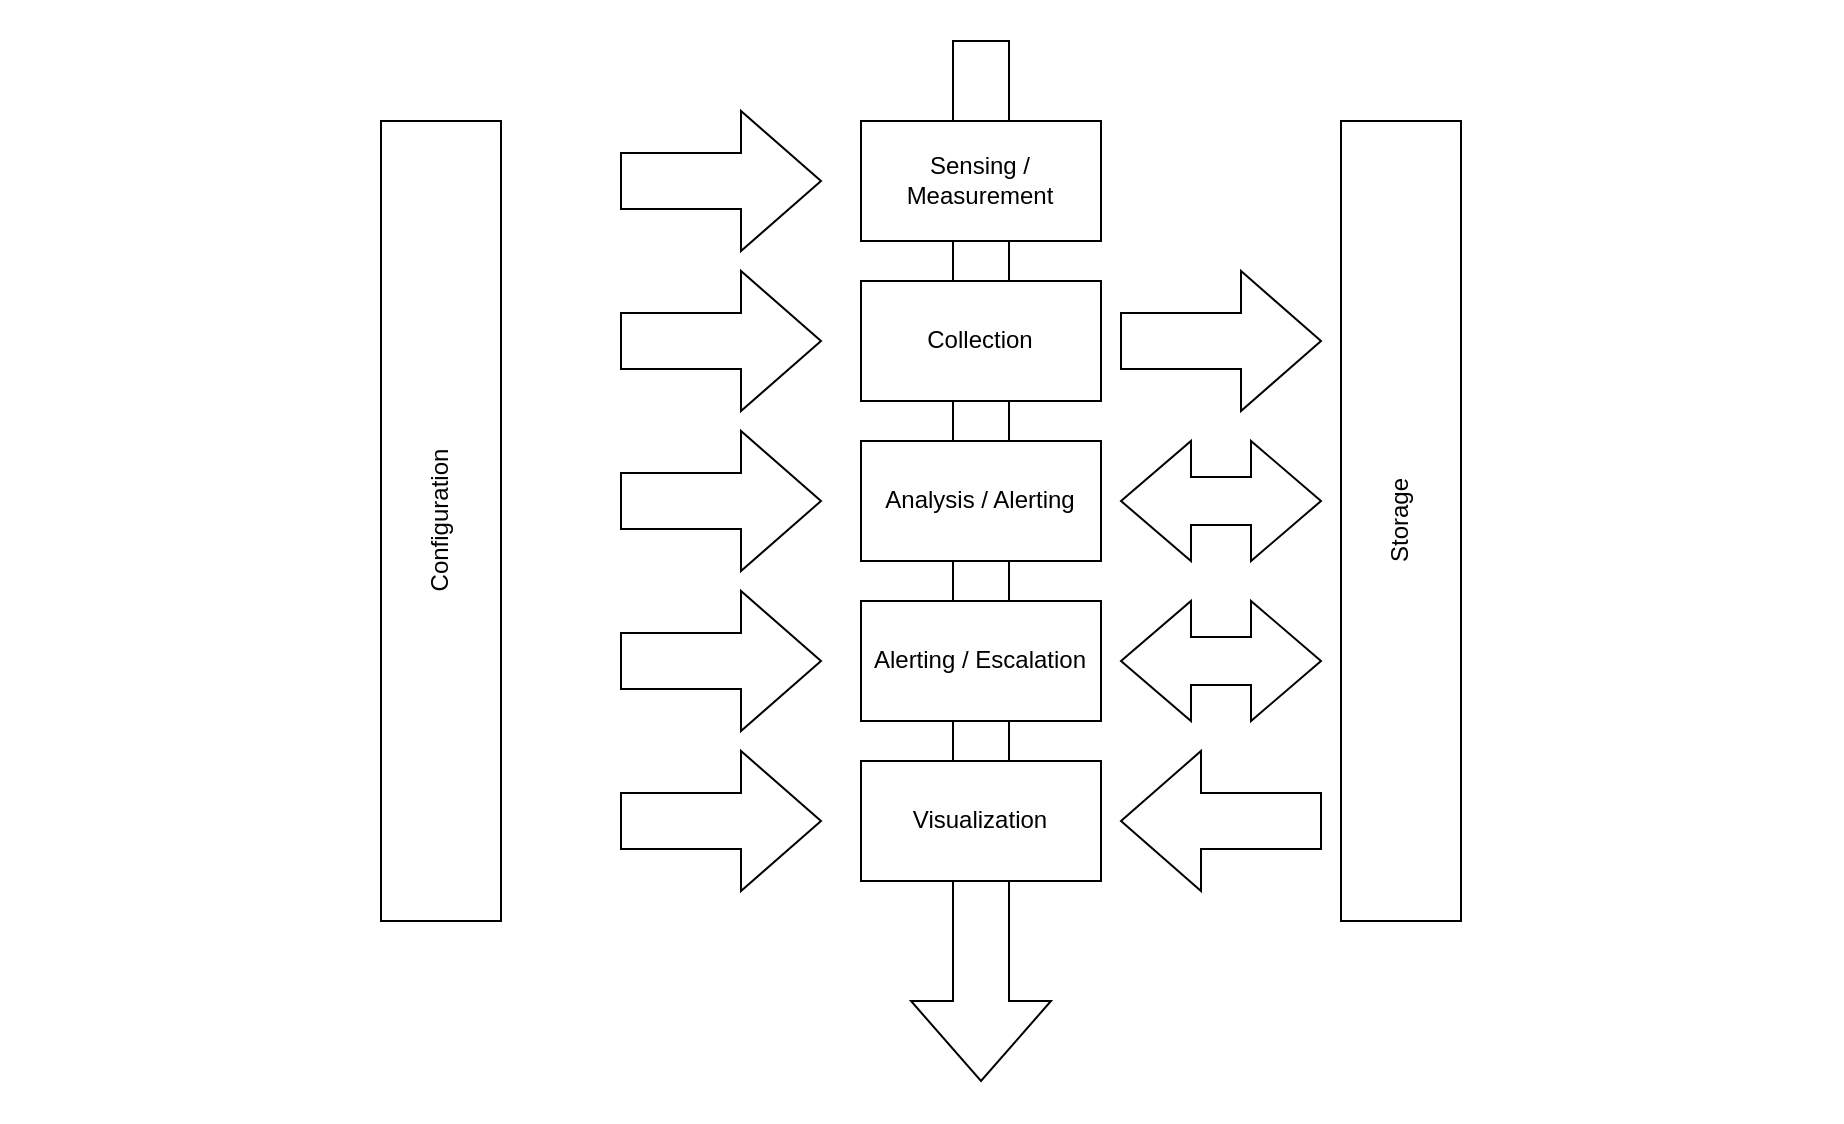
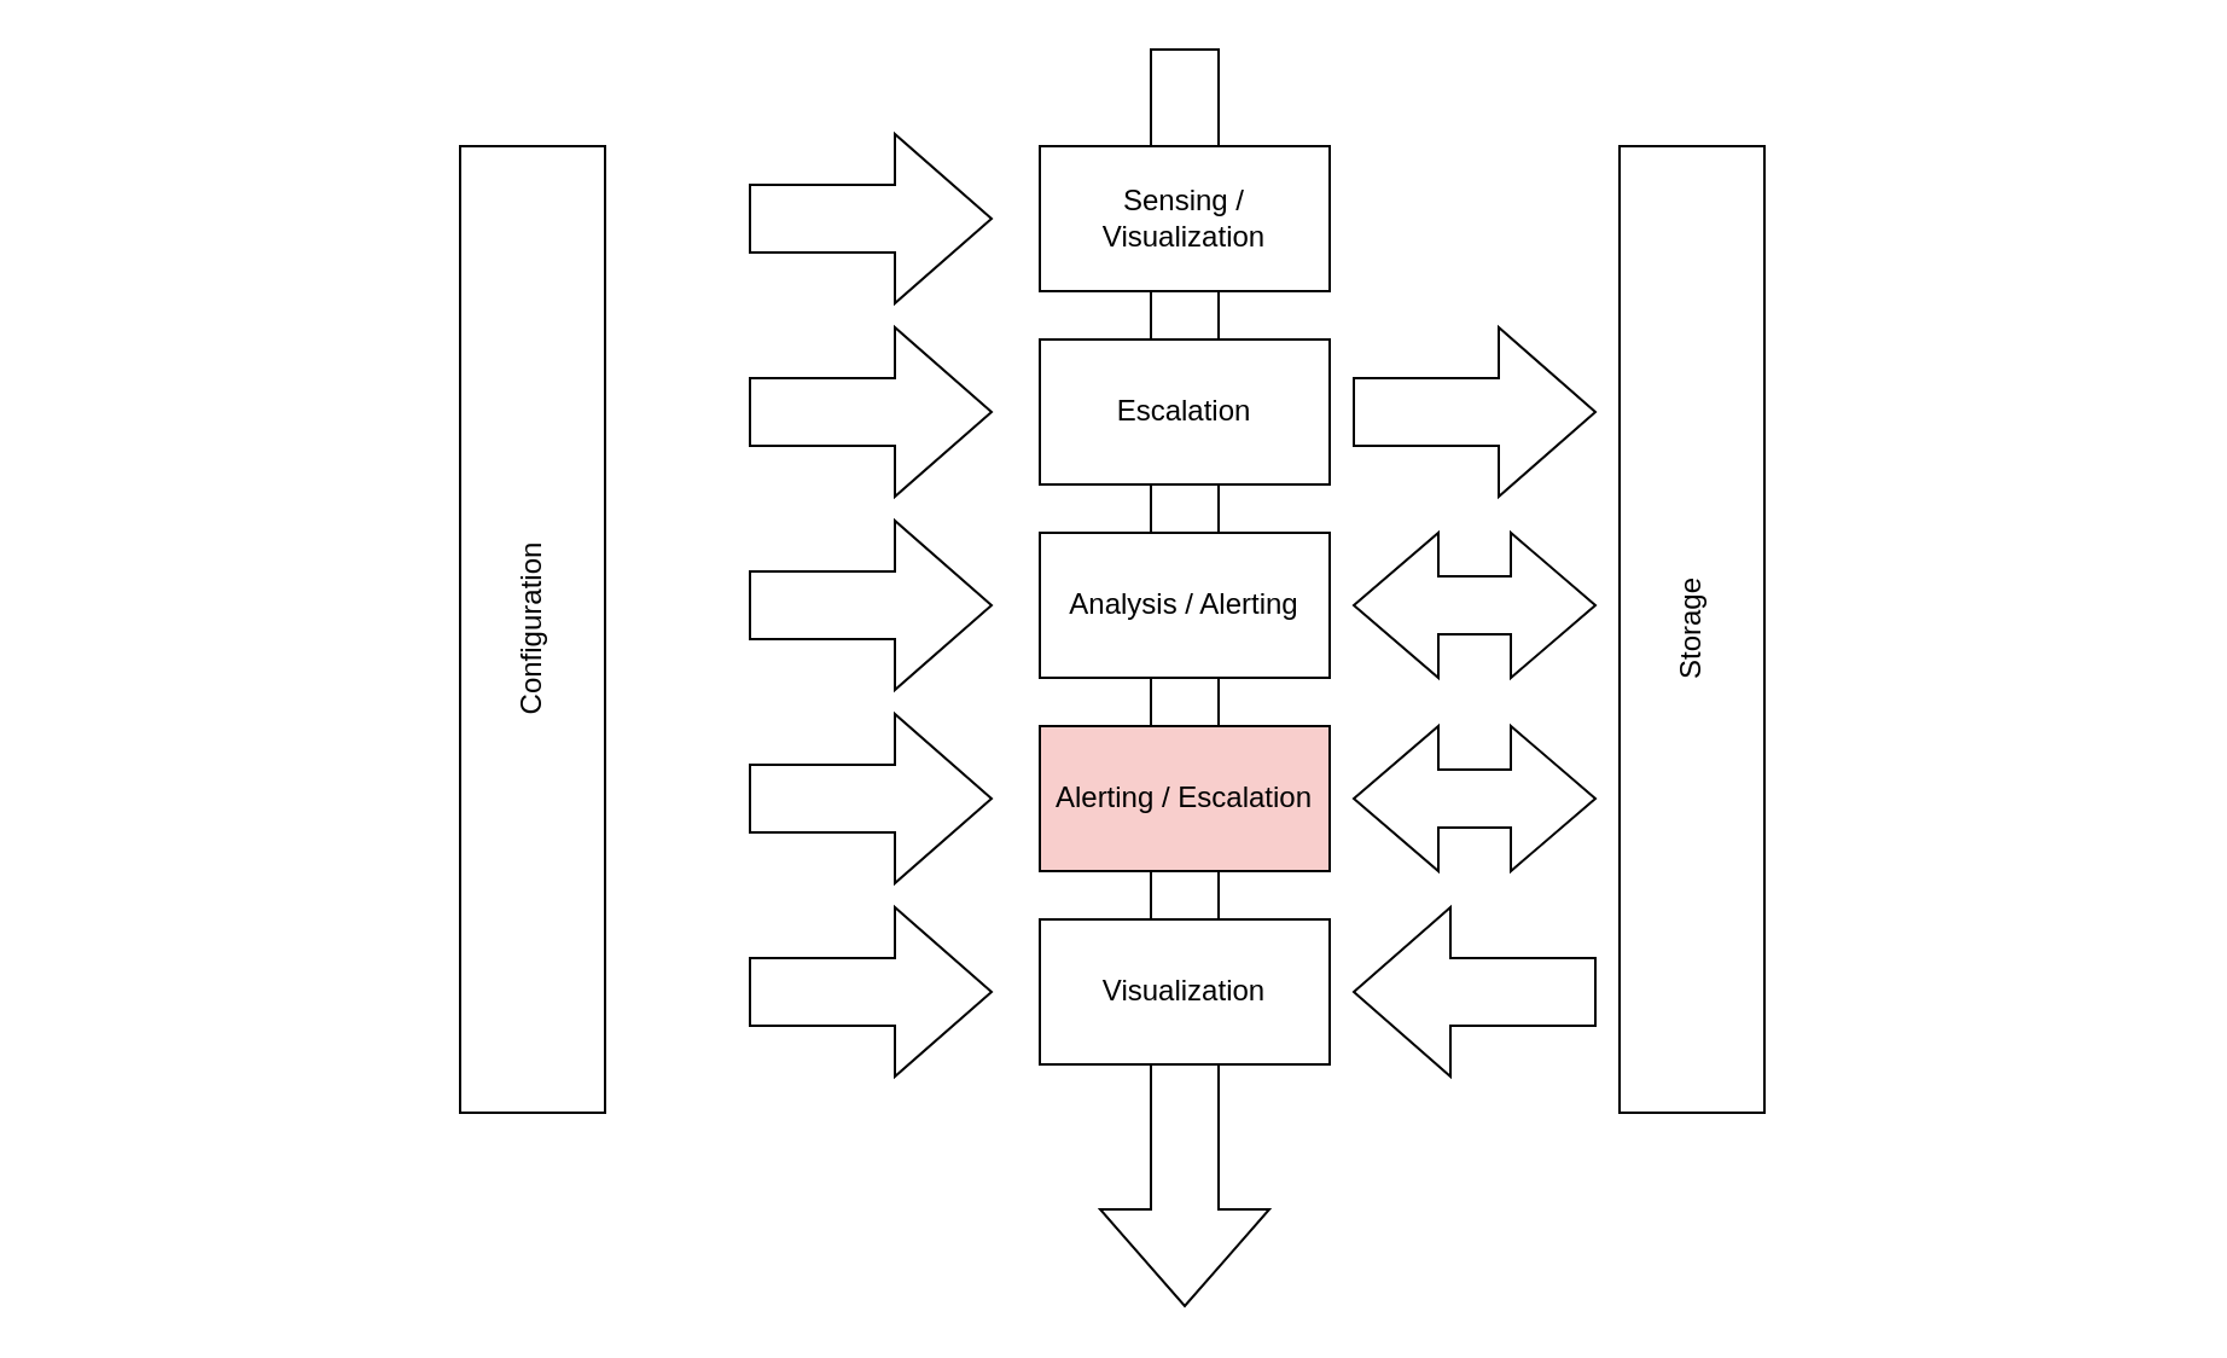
- <mxCell id="3" value="Sensing / Measurement" style="rounded=0;whiteSpace=wrap;html=1;" vertex="1" parent="1"><mxGeometry x="430" y="60" width="120" height="60" as="geometry" /></mxCell>
+ <mxCell id="3" value="Sensing / Visualization" style="rounded=0;whiteSpace=wrap;html=1;" vertex="1" parent="1"><mxGeometry x="430" y="60" width="120" height="60" as="geometry" /></mxCell>
- <mxCell id="5" value="Collection" style="rounded=0;whiteSpace=wrap;html=1;" vertex="1" parent="1"><mxGeometry x="430" y="140" width="120" height="60" as="geometry" /></mxCell>
+ <mxCell id="5" value="Escalation" style="rounded=0;whiteSpace=wrap;html=1;" vertex="1" parent="1"><mxGeometry x="430" y="140" width="120" height="60" as="geometry" /></mxCell>
- <mxCell id="7" value="Alerting / Escalation" style="rounded=0;whiteSpace=wrap;html=1;" vertex="1" parent="1"><mxGeometry x="430" y="300" width="120" height="60" as="geometry" /></mxCell>
+ <mxCell id="7" value="Alerting / Escalation" style="rounded=0;whiteSpace=wrap;html=1;fillColor=#f8cecc;" vertex="1" parent="1"><mxGeometry x="430" y="300" width="120" height="60" as="geometry" /></mxCell>
